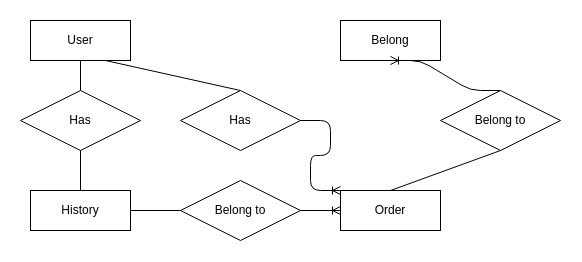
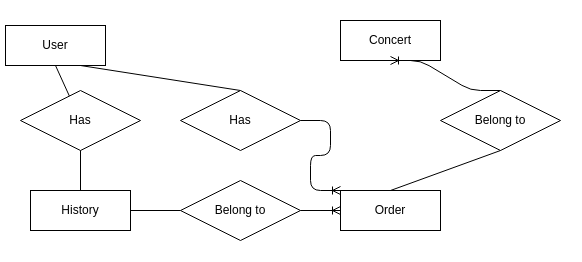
- <mxCell id="3" value="User" style="whiteSpace=wrap;html=1;align=center;" parent="1" vertex="1"><mxGeometry x="30" y="20" width="100" height="40" as="geometry" /></mxCell>
+ <mxCell id="3" value="User" style="whiteSpace=wrap;html=1;align=center;" parent="1" vertex="1"><mxGeometry x="5" y="25" width="100" height="40" as="geometry" /></mxCell>
- <mxCell id="2" value="Belong" style="whiteSpace=wrap;html=1;align=center;" parent="1" vertex="1"><mxGeometry x="340" y="20" width="100" height="40" as="geometry" /></mxCell>
+ <mxCell id="2" value="Concert" style="whiteSpace=wrap;html=1;align=center;" parent="1" vertex="1"><mxGeometry x="340" y="20" width="100" height="40" as="geometry" /></mxCell>
